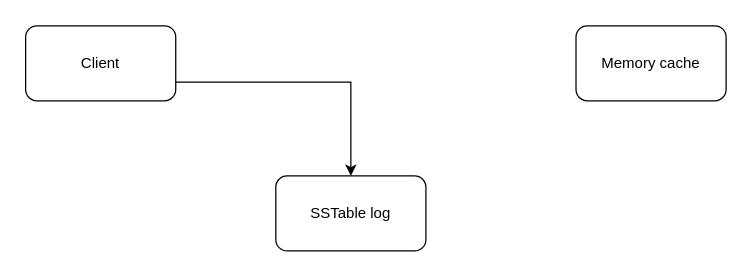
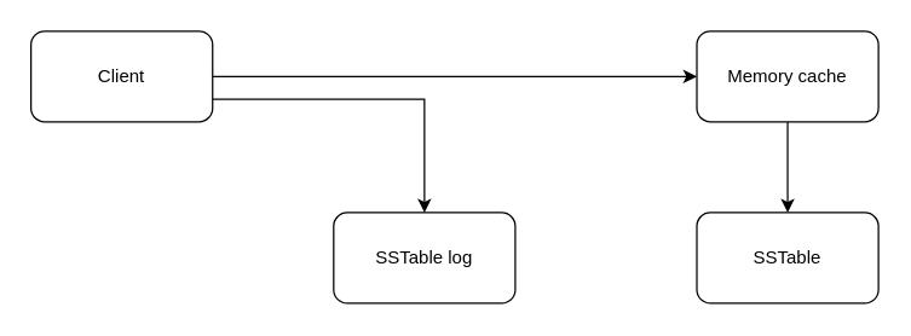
+ <mxCell id="2" style="edgeStyle=orthogonalEdgeStyle;rounded=0;orthogonalLoop=1;jettySize=auto;html=1;exitX=1;exitY=0.5;exitDx=0;exitDy=0;entryX=0;entryY=0.5;entryDx=0;entryDy=0;" edge="1" parent="1" source="4" target="6"><mxGeometry relative="1" as="geometry" /></mxCell>
+ <mxCell id="5" style="edgeStyle=orthogonalEdgeStyle;rounded=0;orthogonalLoop=1;jettySize=auto;html=1;exitX=0.5;exitY=1;exitDx=0;exitDy=0;entryX=0.5;entryY=0;entryDx=0;entryDy=0;" edge="1" parent="1" source="6" target="8"><mxGeometry relative="1" as="geometry" /></mxCell>
+ <mxCell id="8" value="SSTable" style="rounded=1;whiteSpace=wrap;html=1;" vertex="1" parent="1"><mxGeometry x="460" y="140" width="120" height="60" as="geometry" /></mxCell>
